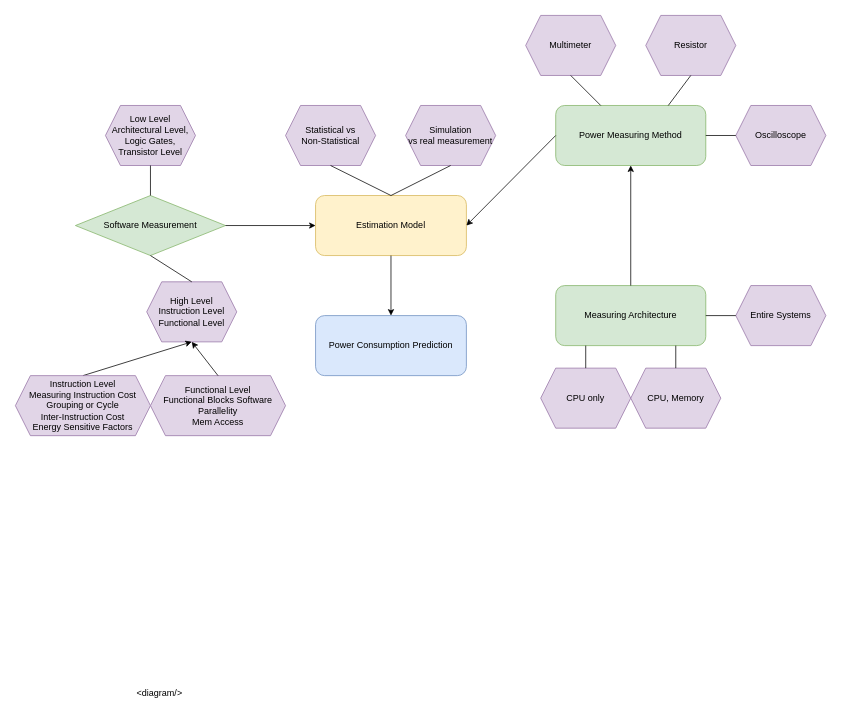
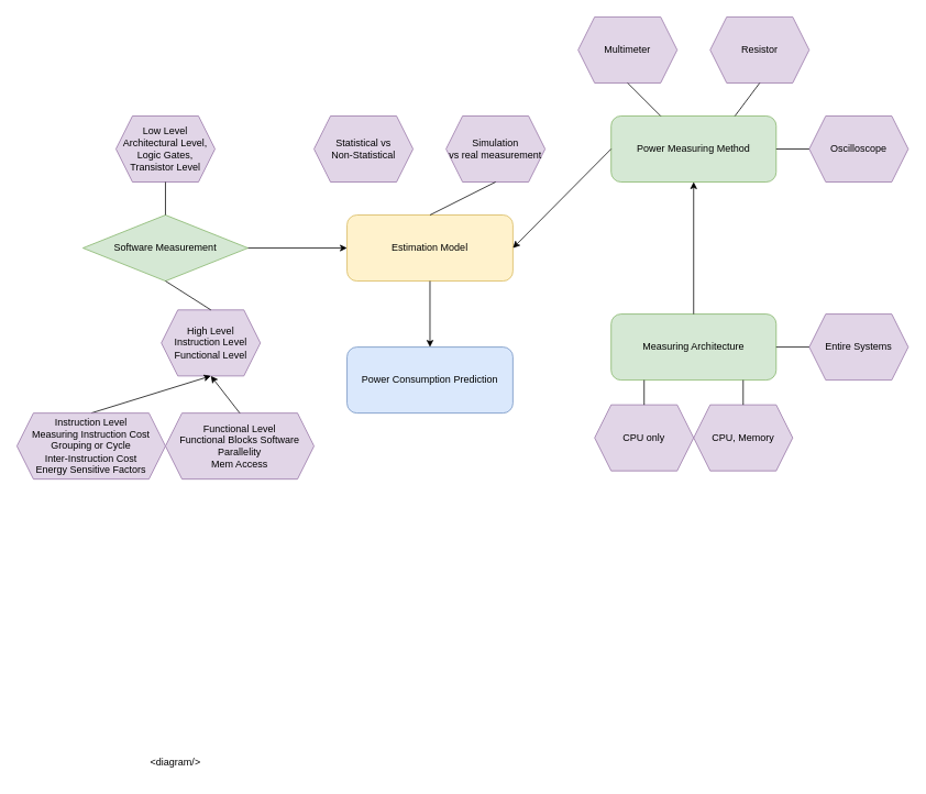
- <mxCell id="25" value="" style="endArrow=none;html=1;rounded=0;exitX=0.5;exitY=0;exitDx=0;exitDy=0;entryX=0.5;entryY=1;entryDx=0;entryDy=0;" edge="1" parent="1" source="3" target="24"><mxGeometry width="50" height="50" relative="1" as="geometry"><mxPoint x="210" y="270" as="sourcePoint" /><mxPoint x="210" y="230" as="targetPoint" /></mxGeometry></mxCell>
